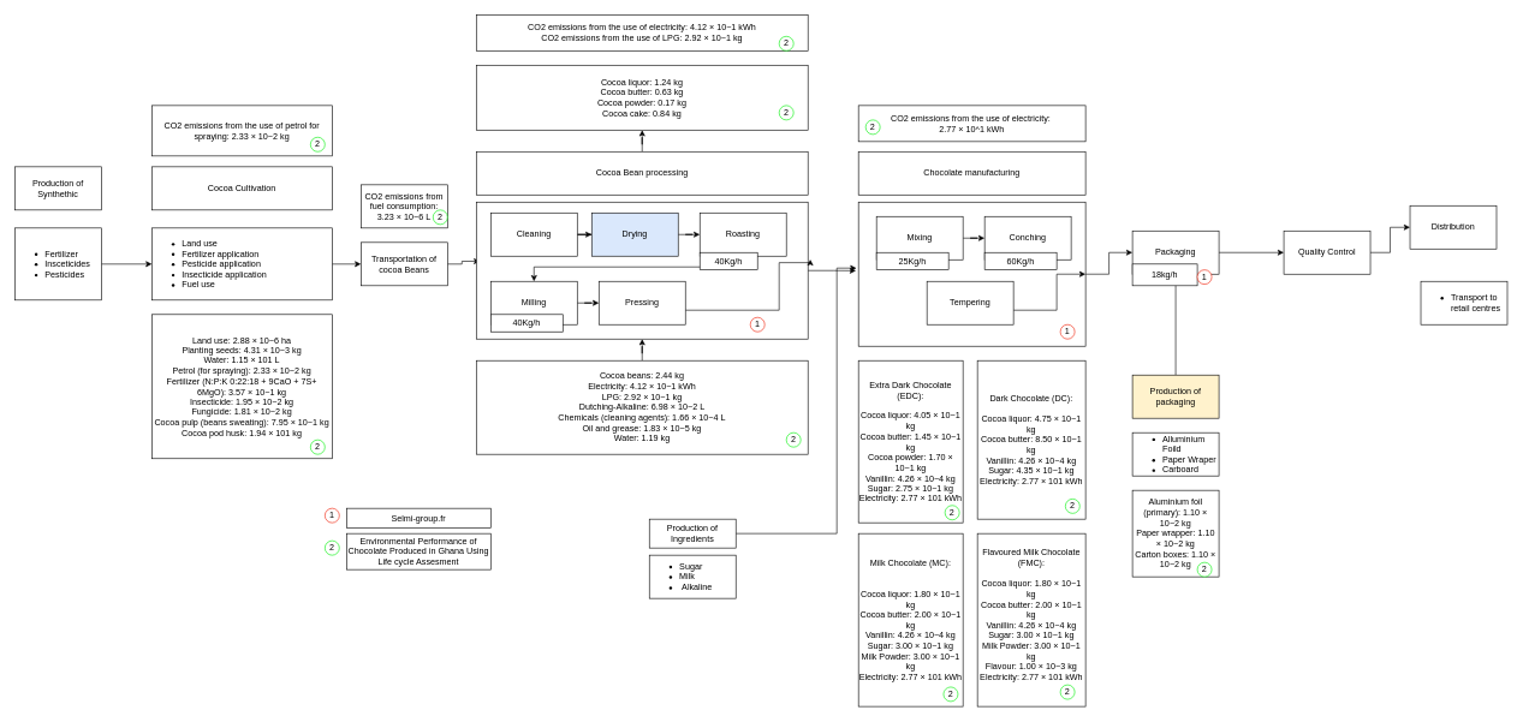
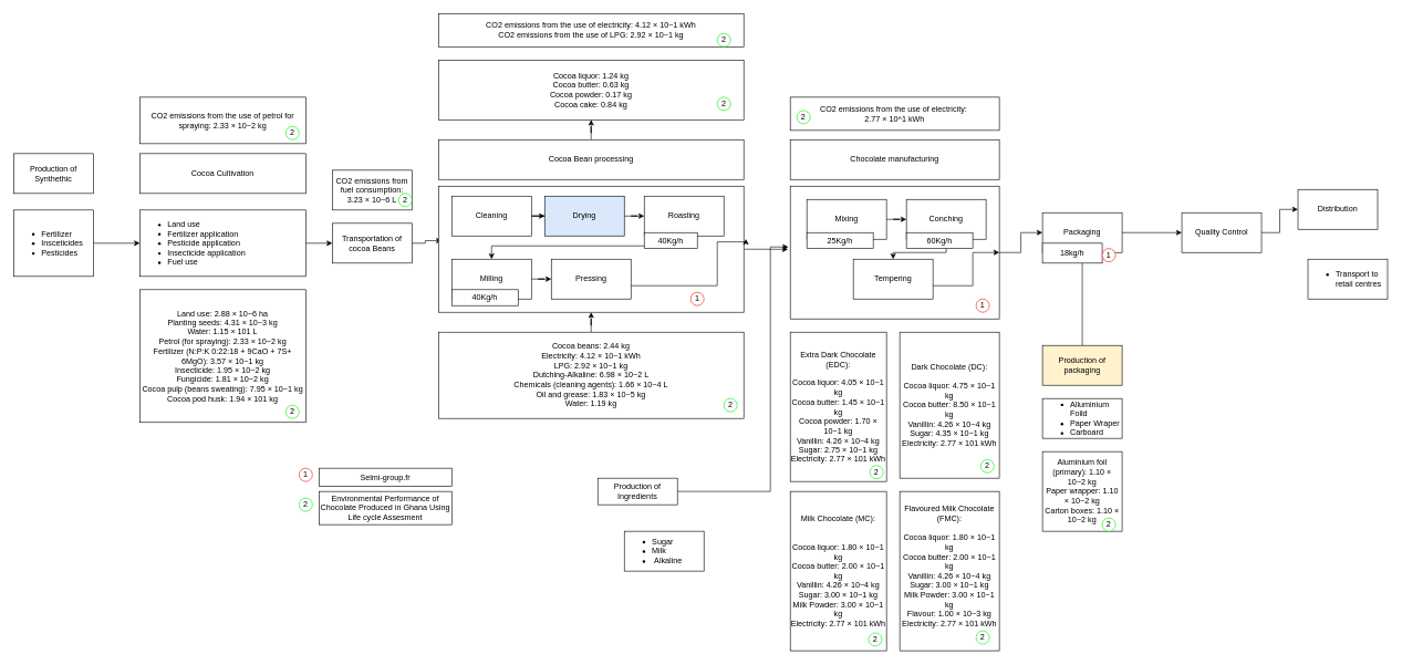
+ <mxCell id="50" style="edgeStyle=orthogonalEdgeStyle;rounded=0;orthogonalLoop=1;jettySize=auto;html=1;" parent="1" source="51" target="53" edge="1"><mxGeometry relative="1" as="geometry" /></mxCell>
- <mxCell id="19" value="&lt;ul&gt;&lt;li&gt;Sugar&amp;nbsp;&lt;/li&gt;&lt;li&gt;Milk&lt;/li&gt;&lt;li&gt;&amp;nbsp;Alkaline&lt;/li&gt;&lt;/ul&gt;" style="rounded=0;whiteSpace=wrap;html=1;align=left;" parent="1" vertex="1"><mxGeometry x="900" y="770" width="120" height="60" as="geometry" /></mxCell>
+ <mxCell id="19" value="&lt;ul&gt;&lt;li&gt;Sugar&amp;nbsp;&lt;/li&gt;&lt;li&gt;Milk&lt;/li&gt;&lt;li&gt;&amp;nbsp;Alkaline&lt;/li&gt;&lt;/ul&gt;" style="rounded=0;whiteSpace=wrap;html=1;align=left;" parent="1" vertex="1"><mxGeometry x="940" y="800" width="120" height="60" as="geometry" /></mxCell>
